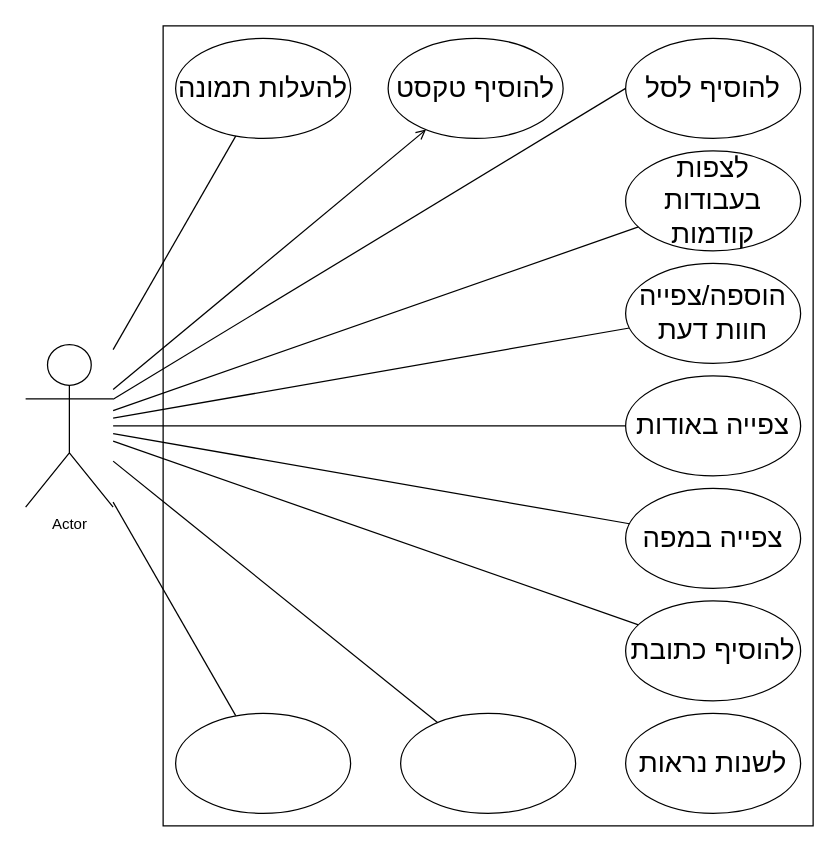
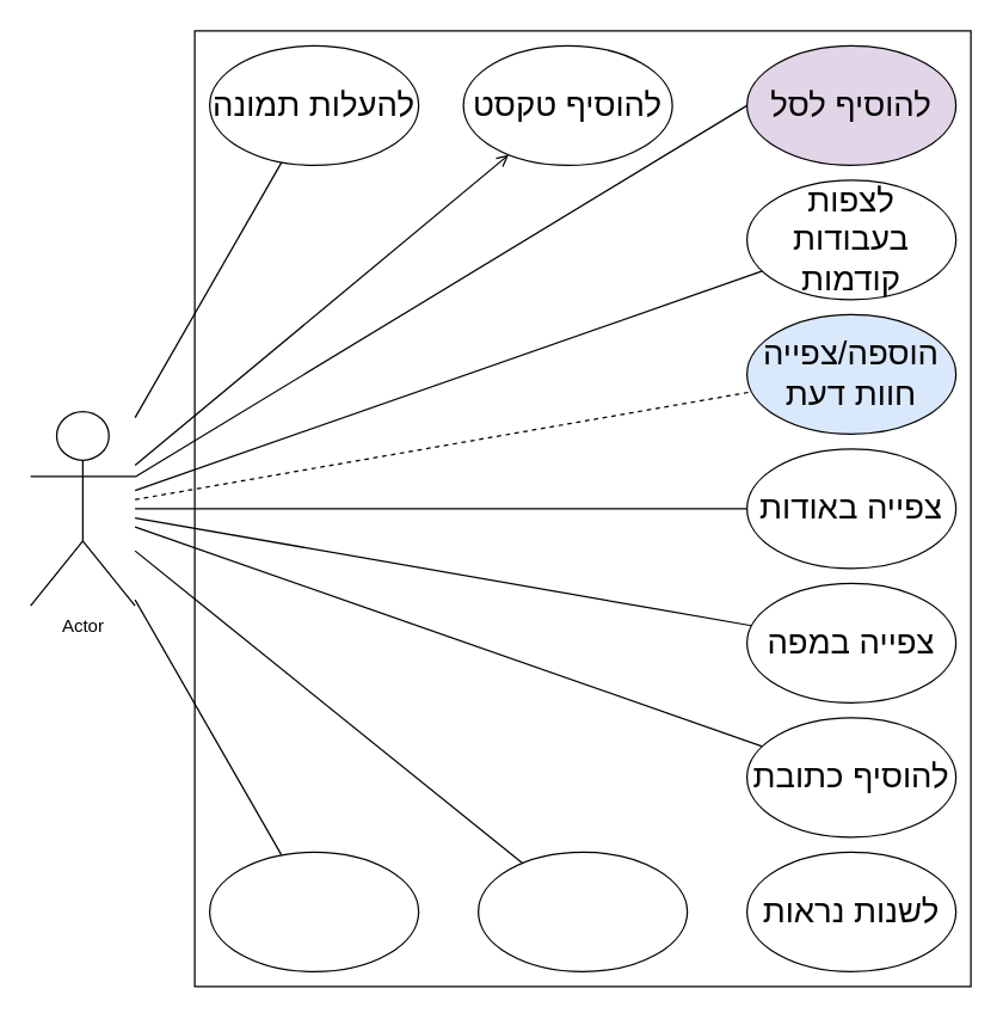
- <mxCell id="18" value="להוסיף לסל" style="ellipse;whiteSpace=wrap;html=1;fontSize=22;" vertex="1" parent="1"><mxGeometry x="500" y="30" width="140" height="80" as="geometry" /></mxCell>
+ <mxCell id="18" value="להוסיף לסל" style="ellipse;whiteSpace=wrap;html=1;fontSize=22;fillColor=#e1d5e7;" vertex="1" parent="1"><mxGeometry x="500" y="30" width="140" height="80" as="geometry" /></mxCell>
- <mxCell id="16" value="הוספה/צפייה חוות דעת" style="ellipse;whiteSpace=wrap;html=1;fontSize=22;" vertex="1" parent="1"><mxGeometry x="500" y="210" width="140" height="80" as="geometry" /></mxCell>
+ <mxCell id="16" value="הוספה/צפייה חוות דעת" style="ellipse;whiteSpace=wrap;html=1;fontSize=22;fillColor=#dae8fc;" vertex="1" parent="1"><mxGeometry x="500" y="210" width="140" height="80" as="geometry" /></mxCell>
- <mxCell id="6" style="edgeStyle=none;html=1;endArrow=none;endFill=0;fontSize=22;" edge="1" parent="1" source="13" target="16"><mxGeometry relative="1" as="geometry" /></mxCell>
+ <mxCell id="6" style="edgeStyle=none;html=1;endArrow=none;endFill=0;fontSize=22;dashed=1;" edge="1" parent="1" source="13" target="16"><mxGeometry relative="1" as="geometry" /></mxCell>
